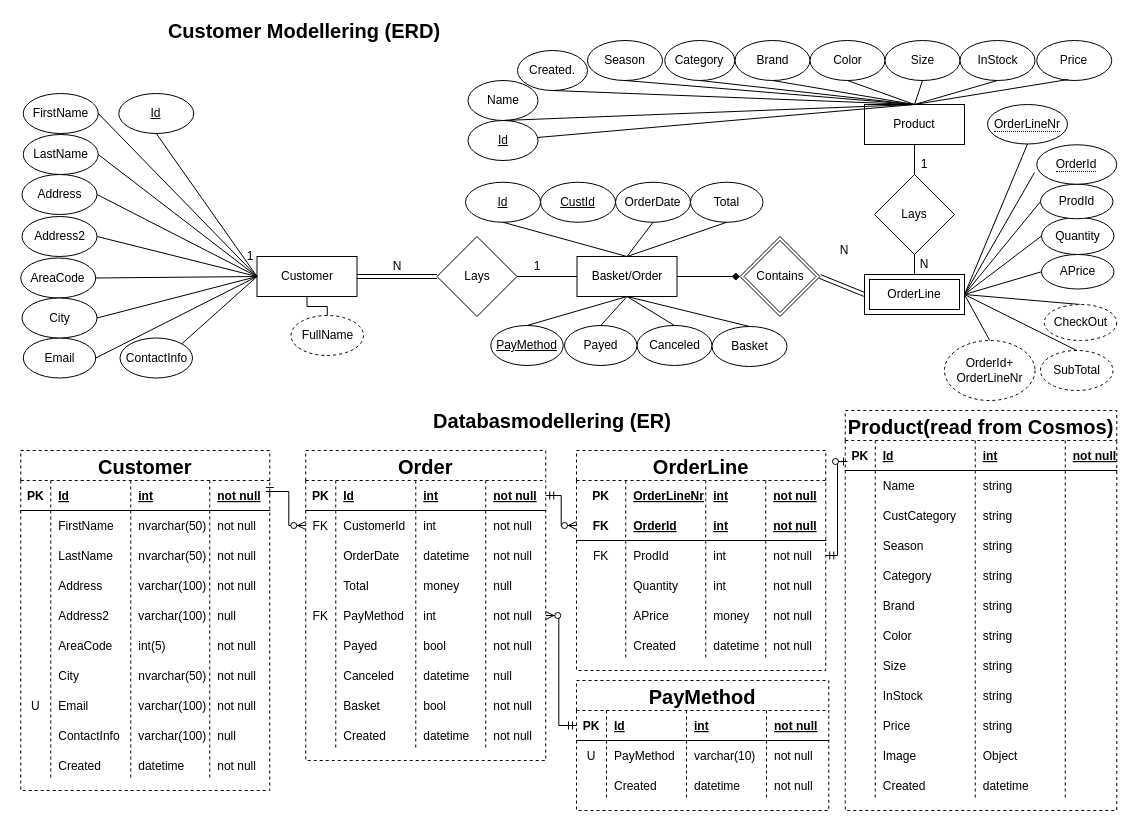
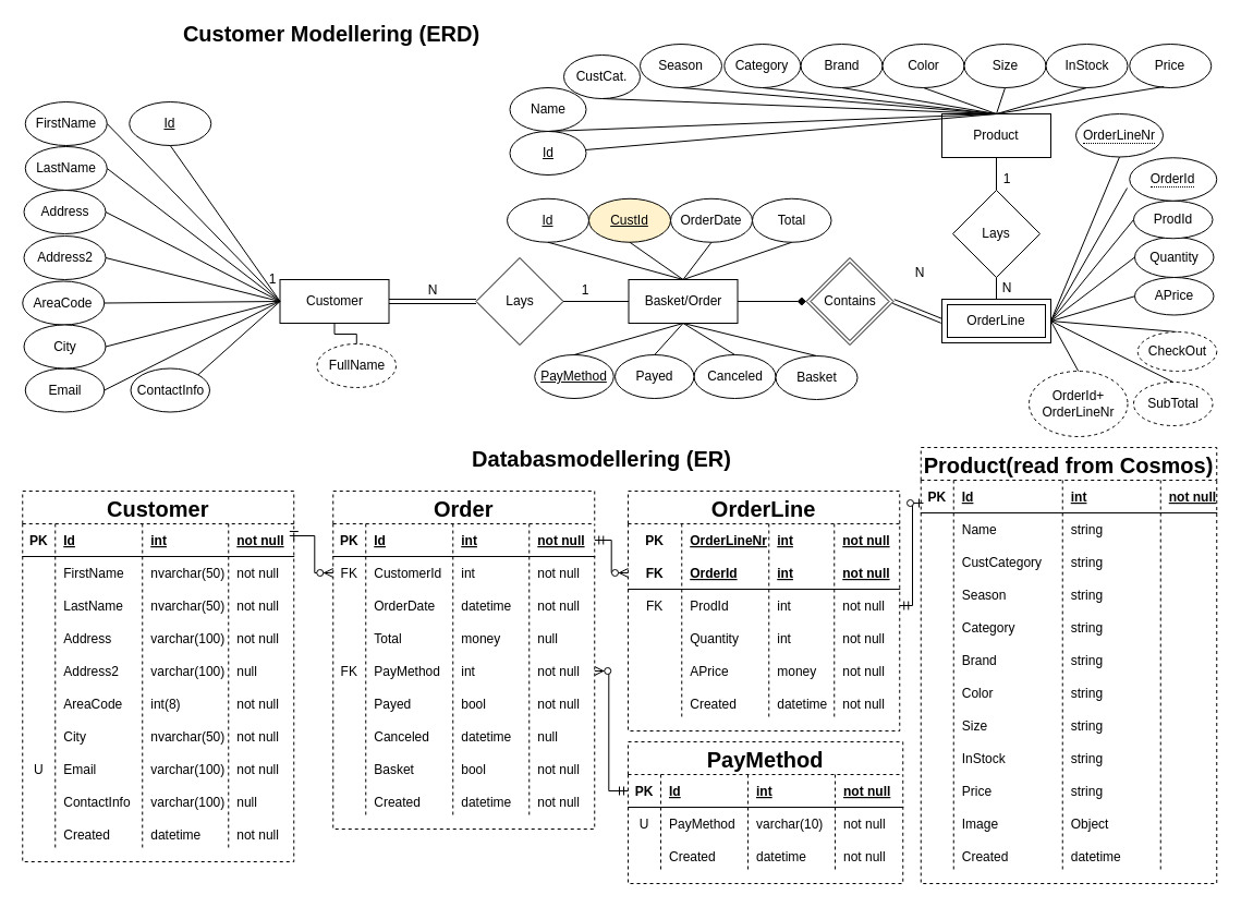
- <mxCell id="16" value="Created." style="ellipse;whiteSpace=wrap;html=1;align=center;" parent="1" vertex="1"><mxGeometry x="517" y="50" width="70" height="40" as="geometry" /></mxCell>
+ <mxCell id="16" value="CustCat." style="ellipse;whiteSpace=wrap;html=1;align=center;" parent="1" vertex="1"><mxGeometry x="517" y="50" width="70" height="40" as="geometry" /></mxCell>
- <mxCell id="288" value="CustId" style="ellipse;whiteSpace=wrap;html=1;align=center;fontStyle=4;" parent="1" vertex="1"><mxGeometry x="540" y="181.75" width="75" height="40" as="geometry" /></mxCell>
+ <mxCell id="288" value="CustId" style="ellipse;whiteSpace=wrap;html=1;align=center;fontStyle=4;fillColor=#fff2cc;" parent="1" vertex="1"><mxGeometry x="540" y="181.75" width="75" height="40" as="geometry" /></mxCell>
+ <mxCell id="291" value="" style="endArrow=none;html=1;strokeWidth=1;entryX=0.5;entryY=1;entryDx=0;entryDy=0;rounded=0;exitX=0.5;exitY=0;exitDx=0;exitDy=0;" parent="1" source="27" target="288" edge="1"><mxGeometry width="50" height="50" relative="1" as="geometry"><mxPoint x="559.5" y="242" as="sourcePoint" /><mxPoint x="686.5" y="231.75" as="targetPoint" /></mxGeometry></mxCell>
- <mxCell id="82" value="int(5)" style="shape=partialRectangle;connectable=0;fillColor=none;top=0;left=0;bottom=0;right=0;align=left;spacingLeft=6;overflow=hidden;" parent="79" vertex="1"><mxGeometry x="110" width="79" height="30" as="geometry"><mxRectangle width="79" height="30" as="alternateBounds" /></mxGeometry></mxCell>
+ <mxCell id="82" value="int(8)" style="shape=partialRectangle;connectable=0;fillColor=none;top=0;left=0;bottom=0;right=0;align=left;spacingLeft=6;overflow=hidden;" parent="79" vertex="1"><mxGeometry x="110" width="79" height="30" as="geometry"><mxRectangle width="79" height="30" as="alternateBounds" /></mxGeometry></mxCell>
